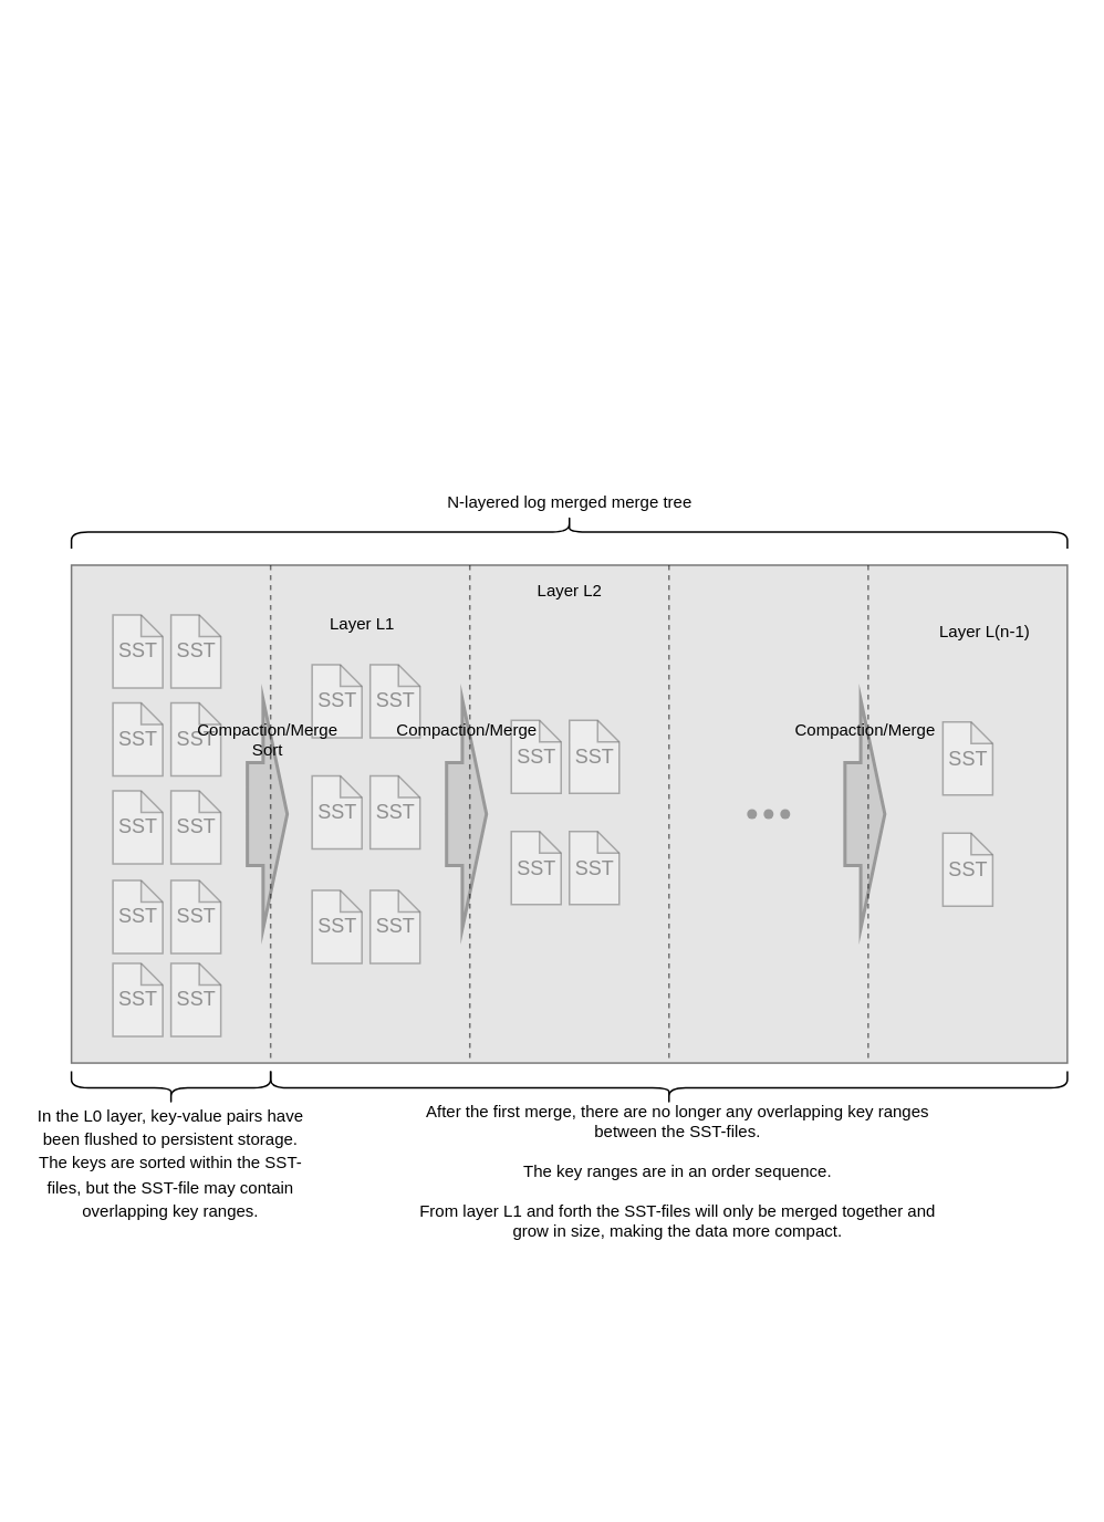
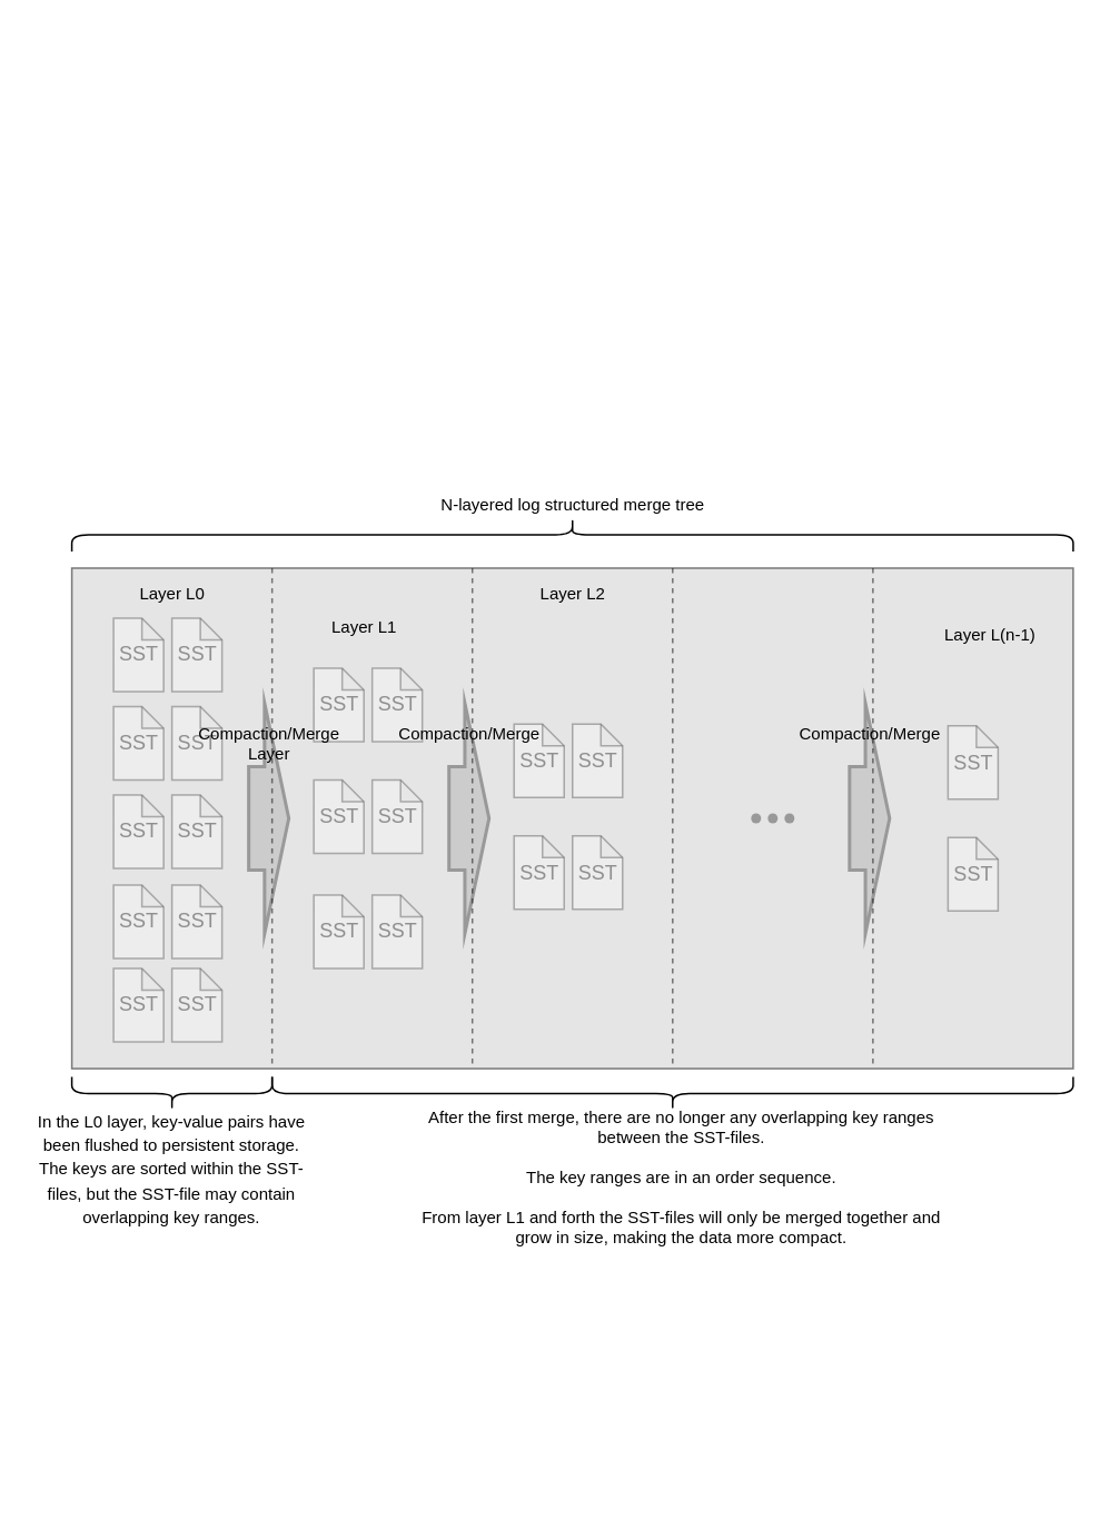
- <mxCell id="10" value="N-layered log merged merge tree" style="text;html=1;strokeColor=none;fillColor=none;align=center;verticalAlign=middle;whiteSpace=wrap;rounded=0;labelBackgroundColor=none;fontSize=10;fontColor=#000000;" vertex="1" parent="1"><mxGeometry x="262.5" y="286.66" width="160" height="30" as="geometry" /></mxCell>
+ <mxCell id="10" value="N-layered log structured merge tree" style="text;html=1;strokeColor=none;fillColor=none;align=center;verticalAlign=middle;whiteSpace=wrap;rounded=0;labelBackgroundColor=none;fontSize=10;fontColor=#000000;" vertex="1" parent="1"><mxGeometry x="262.5" y="286.66" width="160" height="30" as="geometry" /></mxCell>
+ <mxCell id="4" value="Layer &lt;span style=&quot;&quot;&gt;L0&lt;/span&gt;" style="text;html=1;strokeColor=none;fillColor=none;align=center;verticalAlign=middle;whiteSpace=wrap;rounded=0;labelBackgroundColor=none;fontSize=10;fontColor=#000000;" vertex="1" parent="1"><mxGeometry x="72.5" y="340" width="60" height="30" as="geometry" /></mxCell>
- <mxCell id="37" value="&lt;div&gt;Compaction/Merge&lt;/div&gt;&lt;div&gt;Sort&lt;br&gt;&lt;/div&gt;" style="text;html=1;strokeColor=none;fillColor=none;align=center;verticalAlign=middle;whiteSpace=wrap;rounded=0;labelBackgroundColor=none;fontSize=10;fontColor=#000000;" vertex="1" parent="1"><mxGeometry x="110.5" y="430" width="100" height="30" as="geometry" /></mxCell>
+ <mxCell id="37" value="&lt;div&gt;Compaction/Merge&lt;/div&gt;&lt;div&gt;Layer&lt;br&gt;&lt;/div&gt;" style="text;html=1;strokeColor=none;fillColor=none;align=center;verticalAlign=middle;whiteSpace=wrap;rounded=0;labelBackgroundColor=none;fontSize=10;fontColor=#000000;" vertex="1" parent="1"><mxGeometry x="110.5" y="430" width="100" height="30" as="geometry" /></mxCell>
